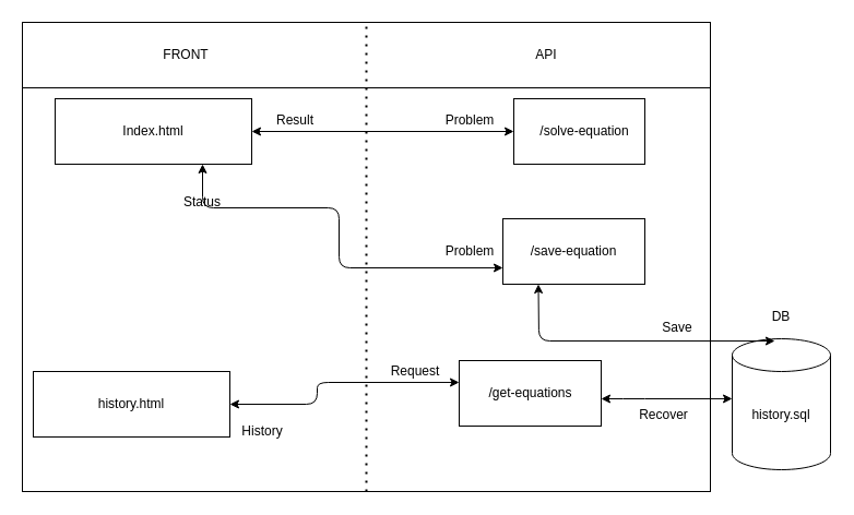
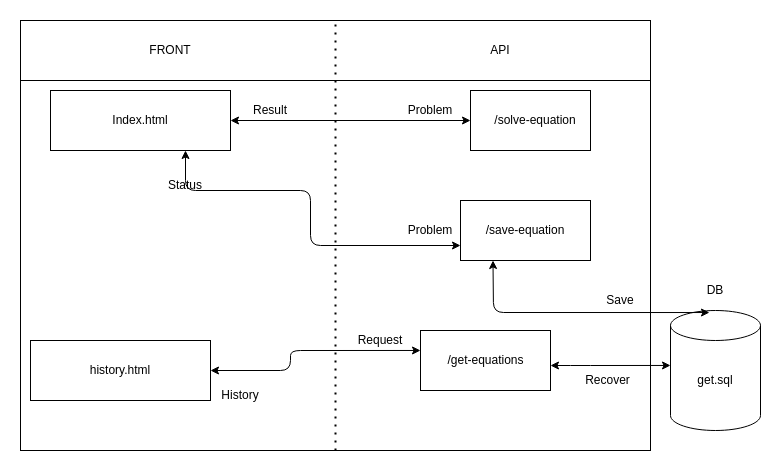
- <mxCell id="16" value="history.sql" style="text;html=1;strokeColor=none;fillColor=none;align=center;verticalAlign=middle;whiteSpace=wrap;rounded=0;" vertex="1" parent="1"><mxGeometry x="695" y="370" width="40" height="20" as="geometry" /></mxCell>
+ <mxCell id="16" value="get.sql" style="text;html=1;strokeColor=none;fillColor=none;align=center;verticalAlign=middle;whiteSpace=wrap;rounded=0;" vertex="1" parent="1"><mxGeometry x="695" y="370" width="40" height="20" as="geometry" /></mxCell>
